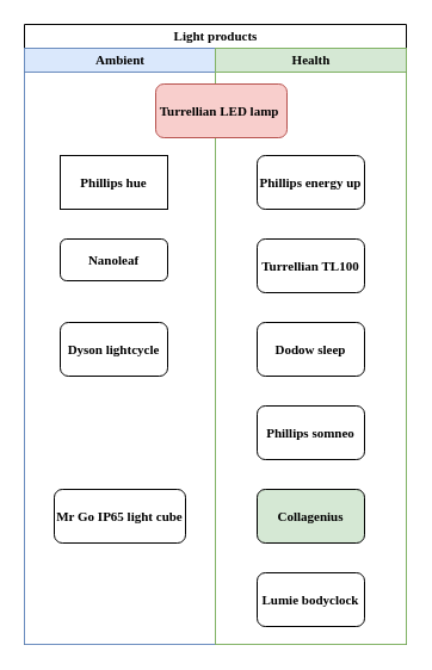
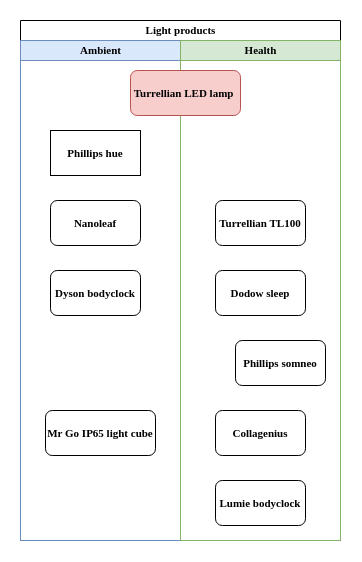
- <mxCell id="11" value="&lt;b style=&quot;font-size: 11px&quot;&gt;Phillips energy up&lt;/b&gt;" style="rounded=1;whiteSpace=wrap;html=1;shadow=0;labelBackgroundColor=none;strokeWidth=1;fontFamily=Garamond;fontSize=11;align=center;" vertex="1" parent="8"><mxGeometry x="35" y="90" width="90" height="45" as="geometry" /></mxCell>
- <mxCell id="5" value="&lt;b style=&quot;font-size: 11px&quot;&gt;Nanoleaf&lt;/b&gt;" style="rounded=1;whiteSpace=wrap;html=1;shadow=0;labelBackgroundColor=none;strokeWidth=1;fontFamily=Garamond;fontSize=11;align=center;" vertex="1" parent="3"><mxGeometry x="30" y="160" width="90" height="35" as="geometry" /></mxCell>
+ <mxCell id="5" value="&lt;b style=&quot;font-size: 11px&quot;&gt;Nanoleaf&lt;/b&gt;" style="rounded=1;whiteSpace=wrap;html=1;shadow=0;labelBackgroundColor=none;strokeWidth=1;fontFamily=Garamond;fontSize=11;align=center;" vertex="1" parent="3"><mxGeometry x="30" y="160" width="90" height="45" as="geometry" /></mxCell>
- <mxCell id="4" value="&lt;b style=&quot;font-size: 11px&quot;&gt;Dyson lightcycle&lt;/b&gt;" style="rounded=1;whiteSpace=wrap;html=1;shadow=0;labelBackgroundColor=none;strokeWidth=1;fontFamily=Garamond;fontSize=11;align=center;" vertex="1" parent="3"><mxGeometry x="30" y="230" width="90" height="45" as="geometry" /></mxCell>
+ <mxCell id="4" value="&lt;b style=&quot;font-size: 11px&quot;&gt;Dyson bodyclock&lt;/b&gt;" style="rounded=1;whiteSpace=wrap;html=1;shadow=0;labelBackgroundColor=none;strokeWidth=1;fontFamily=Garamond;fontSize=11;align=center;" vertex="1" parent="3"><mxGeometry x="30" y="230" width="90" height="45" as="geometry" /></mxCell>
- <mxCell id="9" value="&lt;b style=&quot;font-size: 11px&quot;&gt;Phillips somneo&lt;/b&gt;" style="rounded=1;whiteSpace=wrap;html=1;shadow=0;labelBackgroundColor=none;strokeWidth=1;fontFamily=Garamond;fontSize=11;align=center;" vertex="1" parent="8"><mxGeometry x="35" y="300" width="90" height="45" as="geometry" /></mxCell>
+ <mxCell id="9" value="&lt;b style=&quot;font-size: 11px&quot;&gt;Phillips somneo&lt;/b&gt;" style="rounded=1;whiteSpace=wrap;html=1;shadow=0;labelBackgroundColor=none;strokeWidth=1;fontFamily=Garamond;fontSize=11;align=center;" vertex="1" parent="8"><mxGeometry x="55" y="300" width="90" height="45" as="geometry" /></mxCell>
- <mxCell id="13" value="&lt;b style=&quot;font-size: 11px&quot;&gt;Collagenius&lt;/b&gt;" style="rounded=1;whiteSpace=wrap;html=1;shadow=0;labelBackgroundColor=none;strokeWidth=1;fontFamily=Garamond;fontSize=11;align=center;fillColor=#d5e8d4;" vertex="1" parent="8"><mxGeometry x="35" y="370" width="90" height="45" as="geometry" /></mxCell>
+ <mxCell id="13" value="&lt;b style=&quot;font-size: 11px&quot;&gt;Collagenius&lt;/b&gt;" style="rounded=1;whiteSpace=wrap;html=1;shadow=0;labelBackgroundColor=none;strokeWidth=1;fontFamily=Garamond;fontSize=11;align=center;" vertex="1" parent="8"><mxGeometry x="35" y="370" width="90" height="45" as="geometry" /></mxCell>
